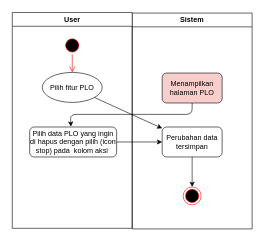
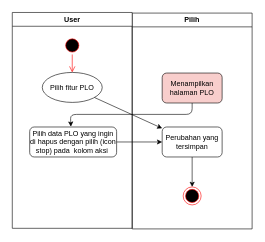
- <mxCell id="2" value="Sistem" style="swimlane;whiteSpace=wrap;html=1;" parent="1" vertex="1"><mxGeometry x="220" y="21" width="200" height="360" as="geometry" /></mxCell>
+ <mxCell id="2" value="Pilih" style="swimlane;whiteSpace=wrap;html=1;" parent="1" vertex="1"><mxGeometry x="220" y="21" width="200" height="360" as="geometry" /></mxCell>
- <mxCell id="5" value="Perubahan data tersimpan" style="rounded=1;whiteSpace=wrap;html=1;" parent="2" vertex="1"><mxGeometry x="50" y="190" width="100" height="50" as="geometry" /></mxCell>
+ <mxCell id="5" value="Perubahan yang tersimpan" style="rounded=1;whiteSpace=wrap;html=1;" parent="2" vertex="1"><mxGeometry x="50" y="190" width="100" height="50" as="geometry" /></mxCell>
